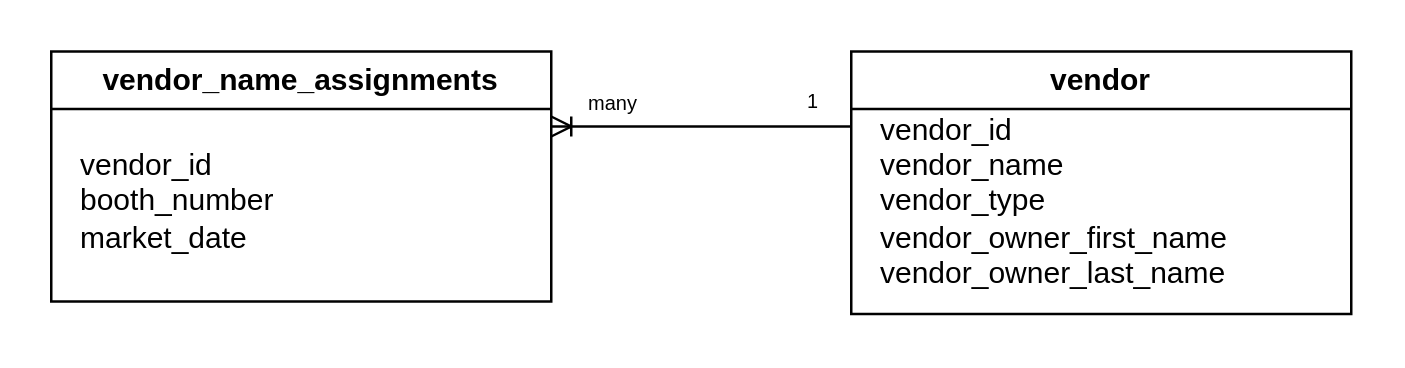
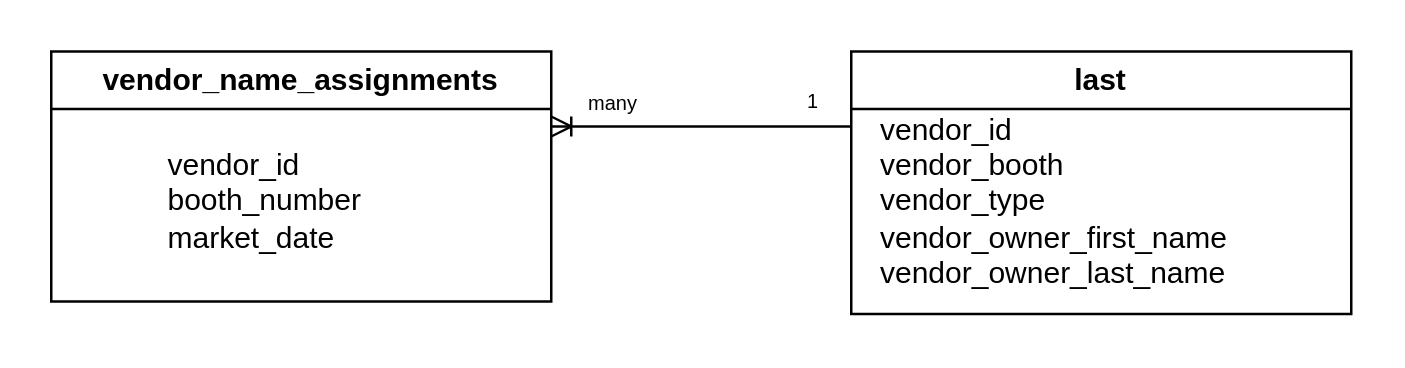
- <mxCell id="4" value="vendor" style="swimlane;whiteSpace=wrap;html=1;" vertex="1" parent="1"><mxGeometry x="340" y="20" width="200" height="105" as="geometry" /></mxCell>
+ <mxCell id="4" value="last" style="swimlane;whiteSpace=wrap;html=1;" vertex="1" parent="1"><mxGeometry x="340" y="20" width="200" height="105" as="geometry" /></mxCell>
- <mxCell id="3" value="vendor_id&lt;div&gt;booth_number&lt;/div&gt;&lt;div&gt;market_date&lt;/div&gt;" style="text;html=1;align=left;verticalAlign=middle;resizable=0;points=[];autosize=1;strokeColor=none;fillColor=none;" vertex="1" parent="2"><mxGeometry x="10" y="30" width="100" height="60" as="geometry" /></mxCell>
+ <mxCell id="3" value="vendor_id&lt;div&gt;booth_number&lt;/div&gt;&lt;div&gt;market_date&lt;/div&gt;" style="text;html=1;align=left;verticalAlign=middle;resizable=0;points=[];autosize=1;strokeColor=none;fillColor=none;" vertex="1" parent="2"><mxGeometry x="45" y="30" width="100" height="60" as="geometry" /></mxCell>
- <mxCell id="5" value="vendor_id&lt;div&gt;&lt;span style=&quot;background-color: initial;&quot;&gt;vendor_name&lt;/span&gt;&lt;/div&gt;&lt;div&gt;&lt;span style=&quot;background-color: initial;&quot;&gt;vendor_type&lt;/span&gt;&lt;/div&gt;&lt;div&gt;&lt;span style=&quot;background-color: initial;&quot;&gt;vendor_owner_first_name&lt;/span&gt;&lt;/div&gt;&lt;div&gt;&lt;span style=&quot;background-color: initial;&quot;&gt;vendor_owner_last_name&lt;/span&gt;&lt;/div&gt;" style="text;html=1;align=left;verticalAlign=middle;resizable=0;points=[];autosize=1;strokeColor=none;fillColor=none;" vertex="1" parent="4"><mxGeometry x="10" y="15" width="160" height="90" as="geometry" /></mxCell>
+ <mxCell id="5" value="vendor_id&lt;div&gt;&lt;span style=&quot;background-color: initial;&quot;&gt;vendor_booth&lt;/span&gt;&lt;/div&gt;&lt;div&gt;&lt;span style=&quot;background-color: initial;&quot;&gt;vendor_type&lt;/span&gt;&lt;/div&gt;&lt;div&gt;&lt;span style=&quot;background-color: initial;&quot;&gt;vendor_owner_first_name&lt;/span&gt;&lt;/div&gt;&lt;div&gt;&lt;span style=&quot;background-color: initial;&quot;&gt;vendor_owner_last_name&lt;/span&gt;&lt;/div&gt;" style="text;html=1;align=left;verticalAlign=middle;resizable=0;points=[];autosize=1;strokeColor=none;fillColor=none;" vertex="1" parent="4"><mxGeometry x="10" y="15" width="160" height="90" as="geometry" /></mxCell>
